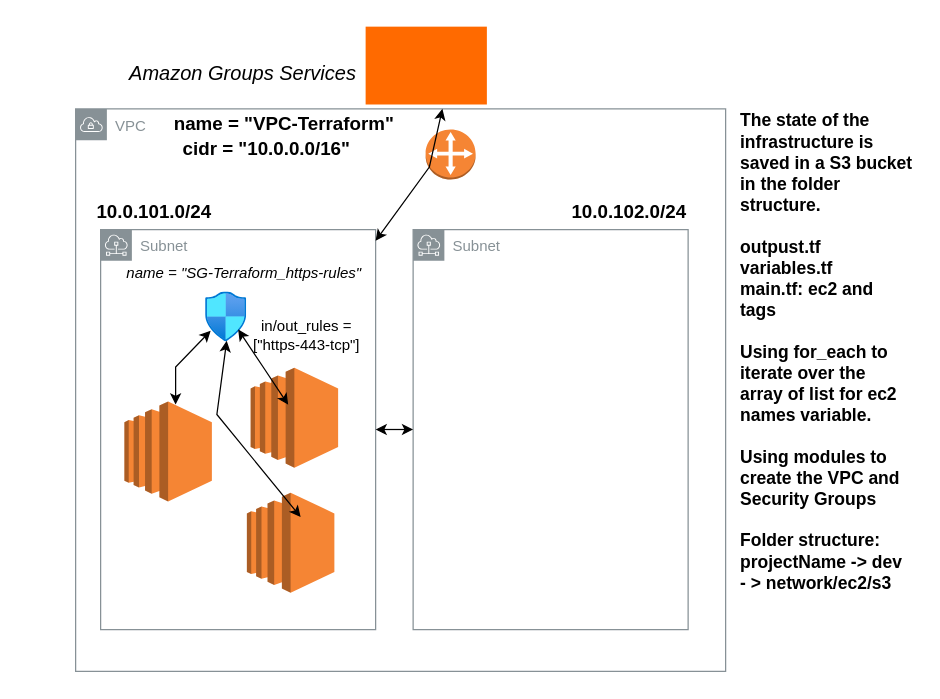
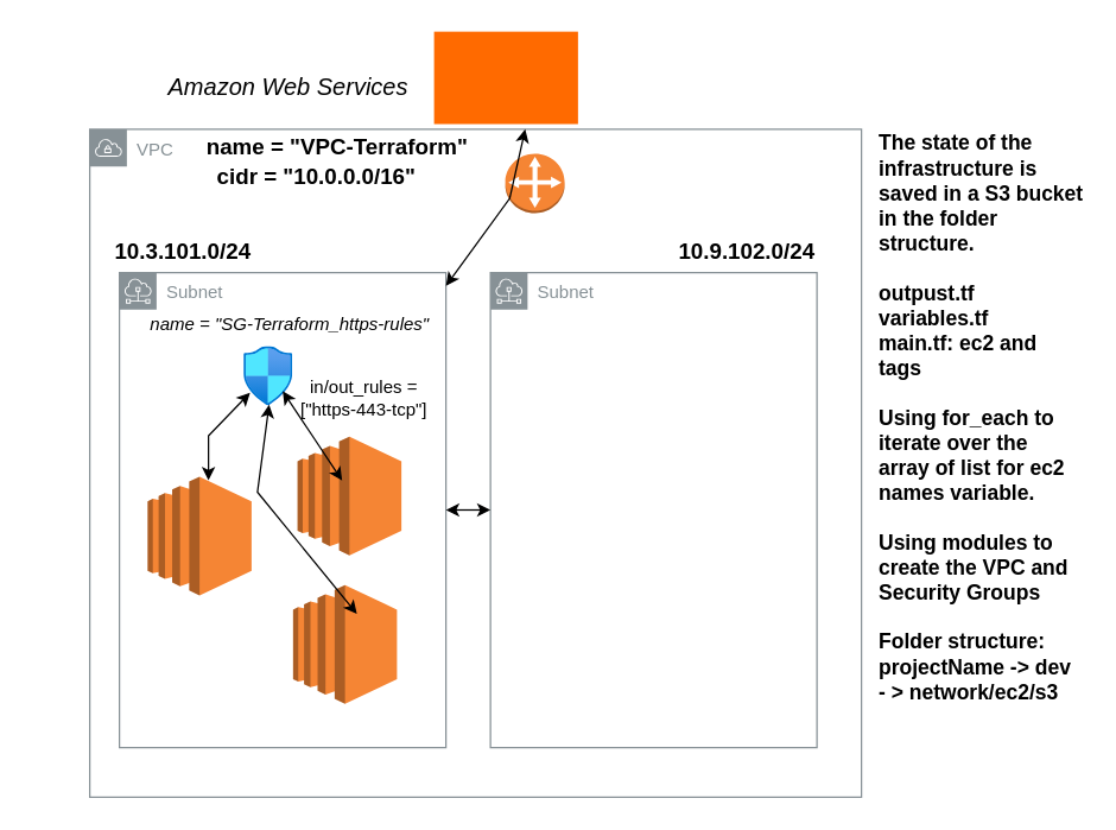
- <mxCell id="3" value="&lt;font style=&quot;font-size: 16px;&quot;&gt;&lt;i&gt;Amazon Groups Services&lt;/i&gt;&lt;/font&gt;" style="text;strokeColor=none;align=center;fillColor=none;html=1;verticalAlign=middle;whiteSpace=wrap;rounded=0;" parent="1" vertex="1"><mxGeometry x="40" y="43" width="308" height="30" as="geometry" /></mxCell>
+ <mxCell id="3" value="&lt;font style=&quot;font-size: 16px;&quot;&gt;&lt;i&gt;Amazon Web Services&lt;/i&gt;&lt;/font&gt;" style="text;strokeColor=none;align=center;fillColor=none;html=1;verticalAlign=middle;whiteSpace=wrap;rounded=0;" parent="1" vertex="1"><mxGeometry x="40" y="43" width="308" height="30" as="geometry" /></mxCell>
- <mxCell id="13" value="10.0.101.0/24" style="text;strokeColor=none;align=center;fillColor=none;html=1;verticalAlign=middle;whiteSpace=wrap;rounded=0;fontStyle=1;fontSize=15;" parent="1" vertex="1"><mxGeometry x="20" y="153" width="206" height="30" as="geometry" /></mxCell>
+ <mxCell id="13" value="10.3.101.0/24" style="text;strokeColor=none;align=center;fillColor=none;html=1;verticalAlign=middle;whiteSpace=wrap;rounded=0;fontStyle=1;fontSize=15;" parent="1" vertex="1"><mxGeometry x="20" y="153" width="206" height="30" as="geometry" /></mxCell>
- <mxCell id="14" value="10.0.102.0/24" style="text;strokeColor=none;align=center;fillColor=none;html=1;verticalAlign=middle;whiteSpace=wrap;rounded=0;fontStyle=1;fontSize=15;" parent="1" vertex="1"><mxGeometry x="400" y="153" width="206" height="30" as="geometry" /></mxCell>
+ <mxCell id="14" value="10.9.102.0/24" style="text;strokeColor=none;align=center;fillColor=none;html=1;verticalAlign=middle;whiteSpace=wrap;rounded=0;fontStyle=1;fontSize=15;" parent="1" vertex="1"><mxGeometry x="400" y="153" width="206" height="30" as="geometry" /></mxCell>
